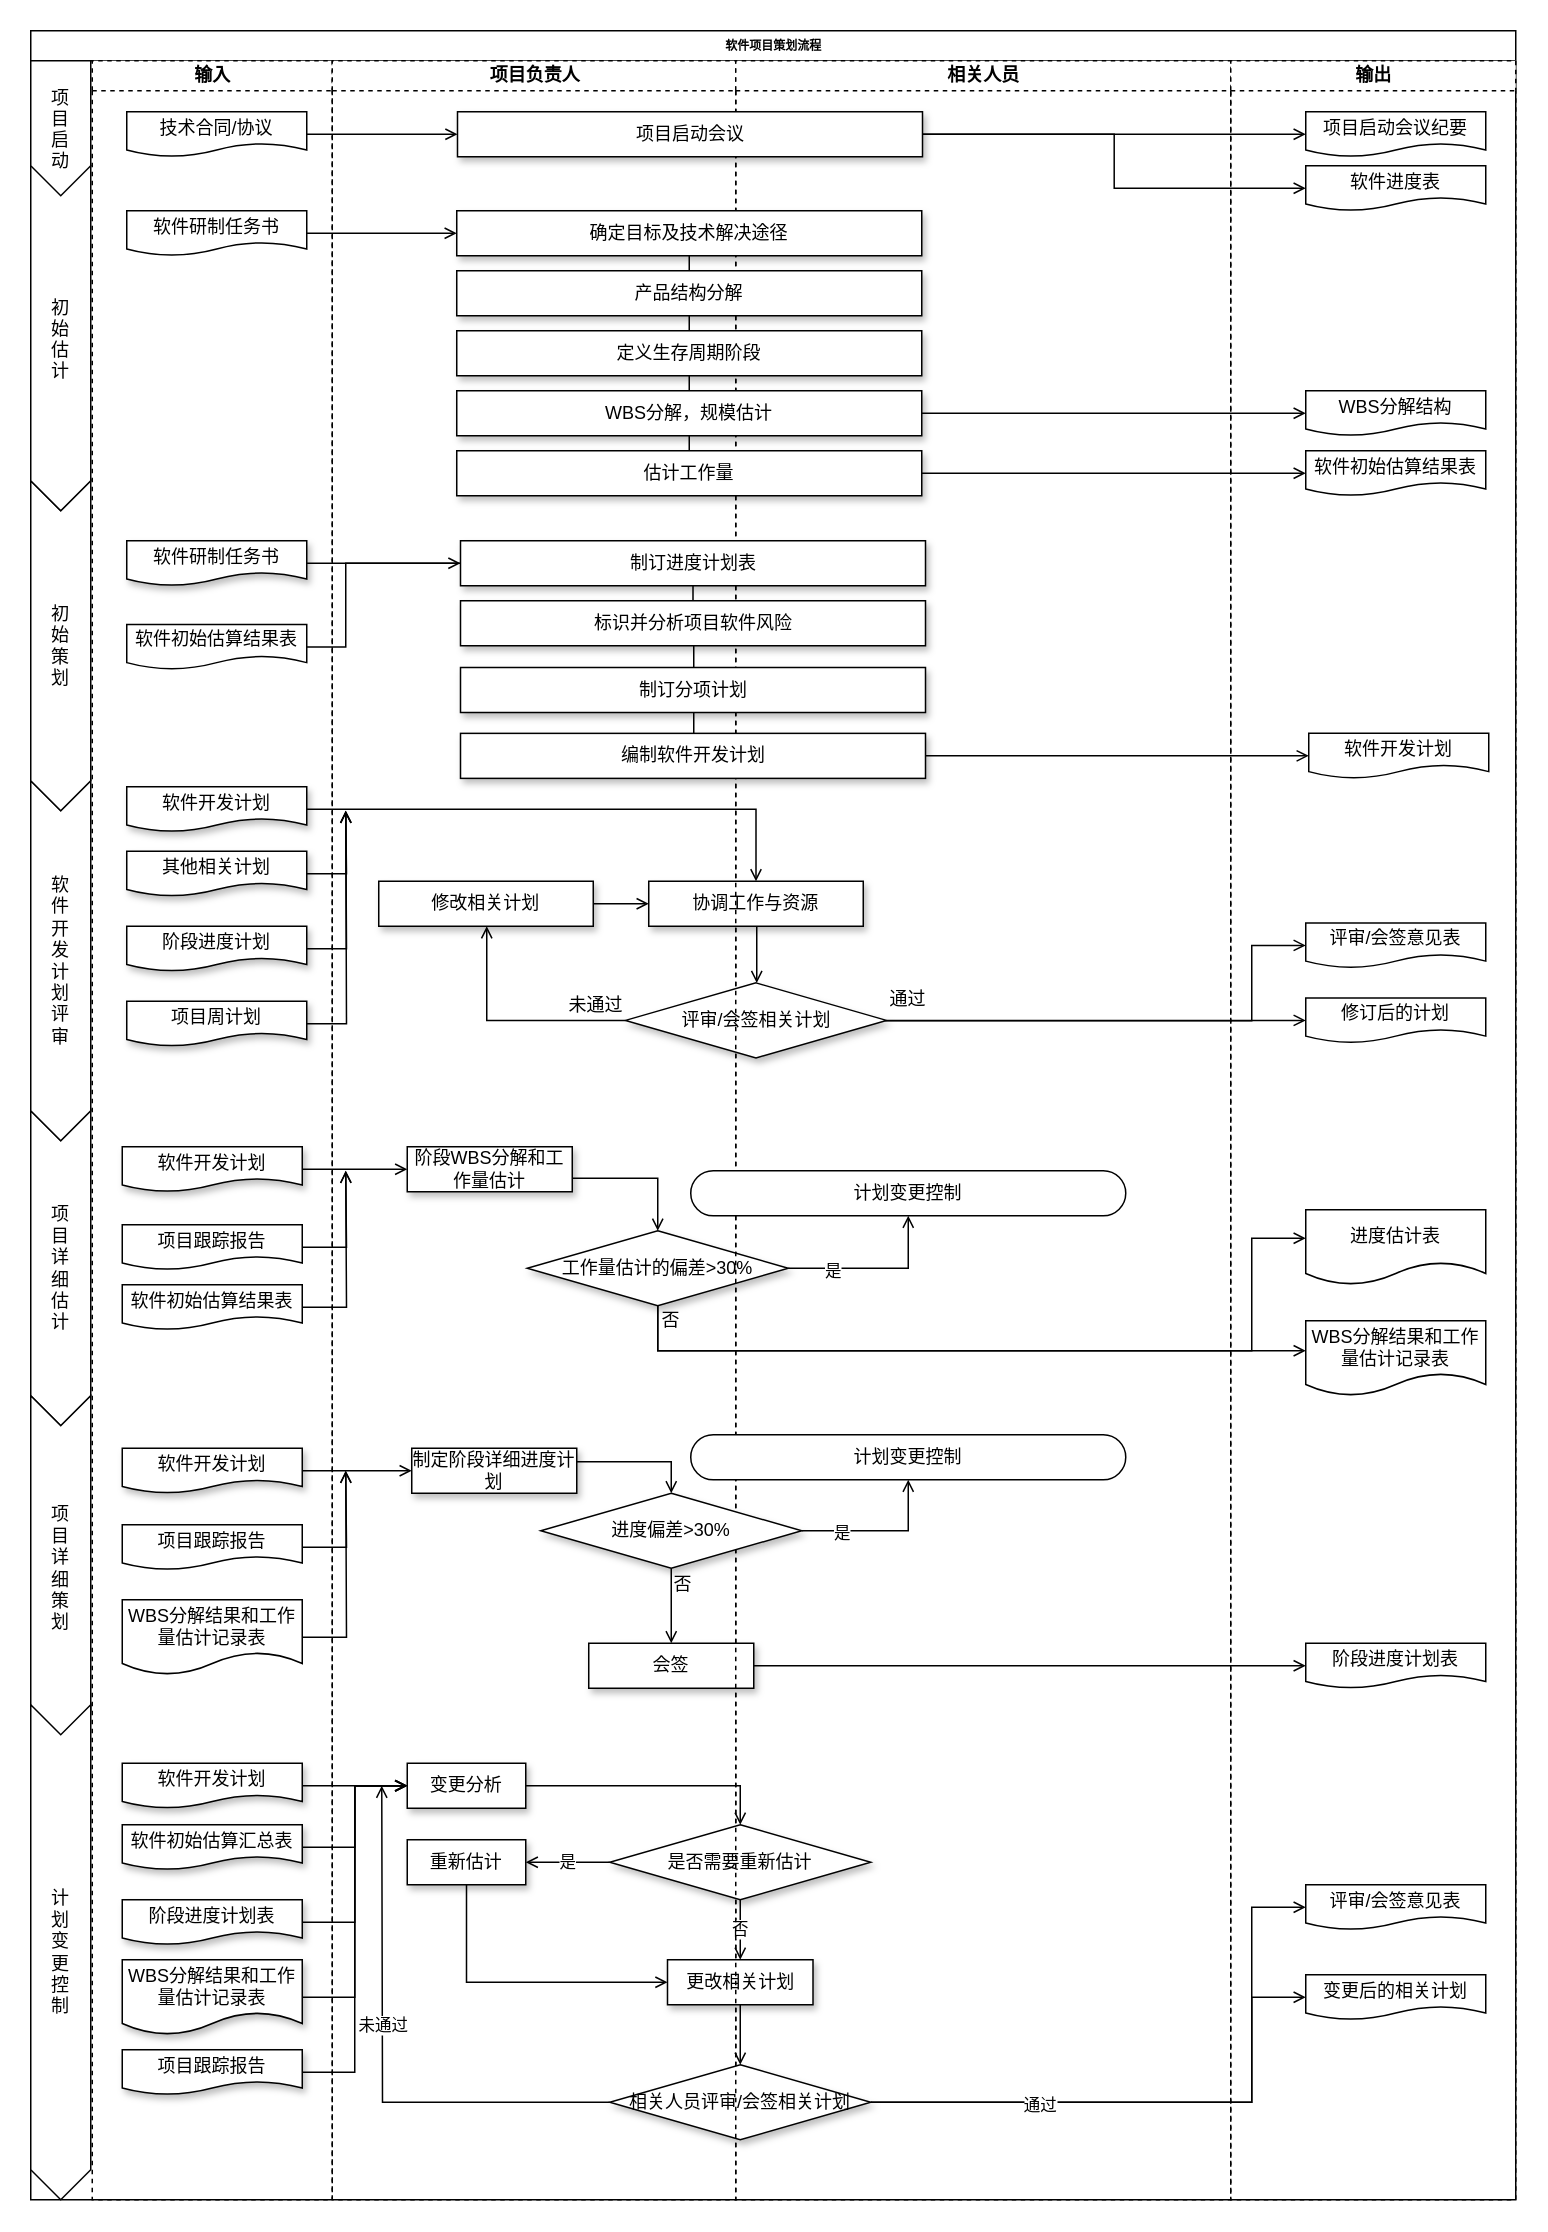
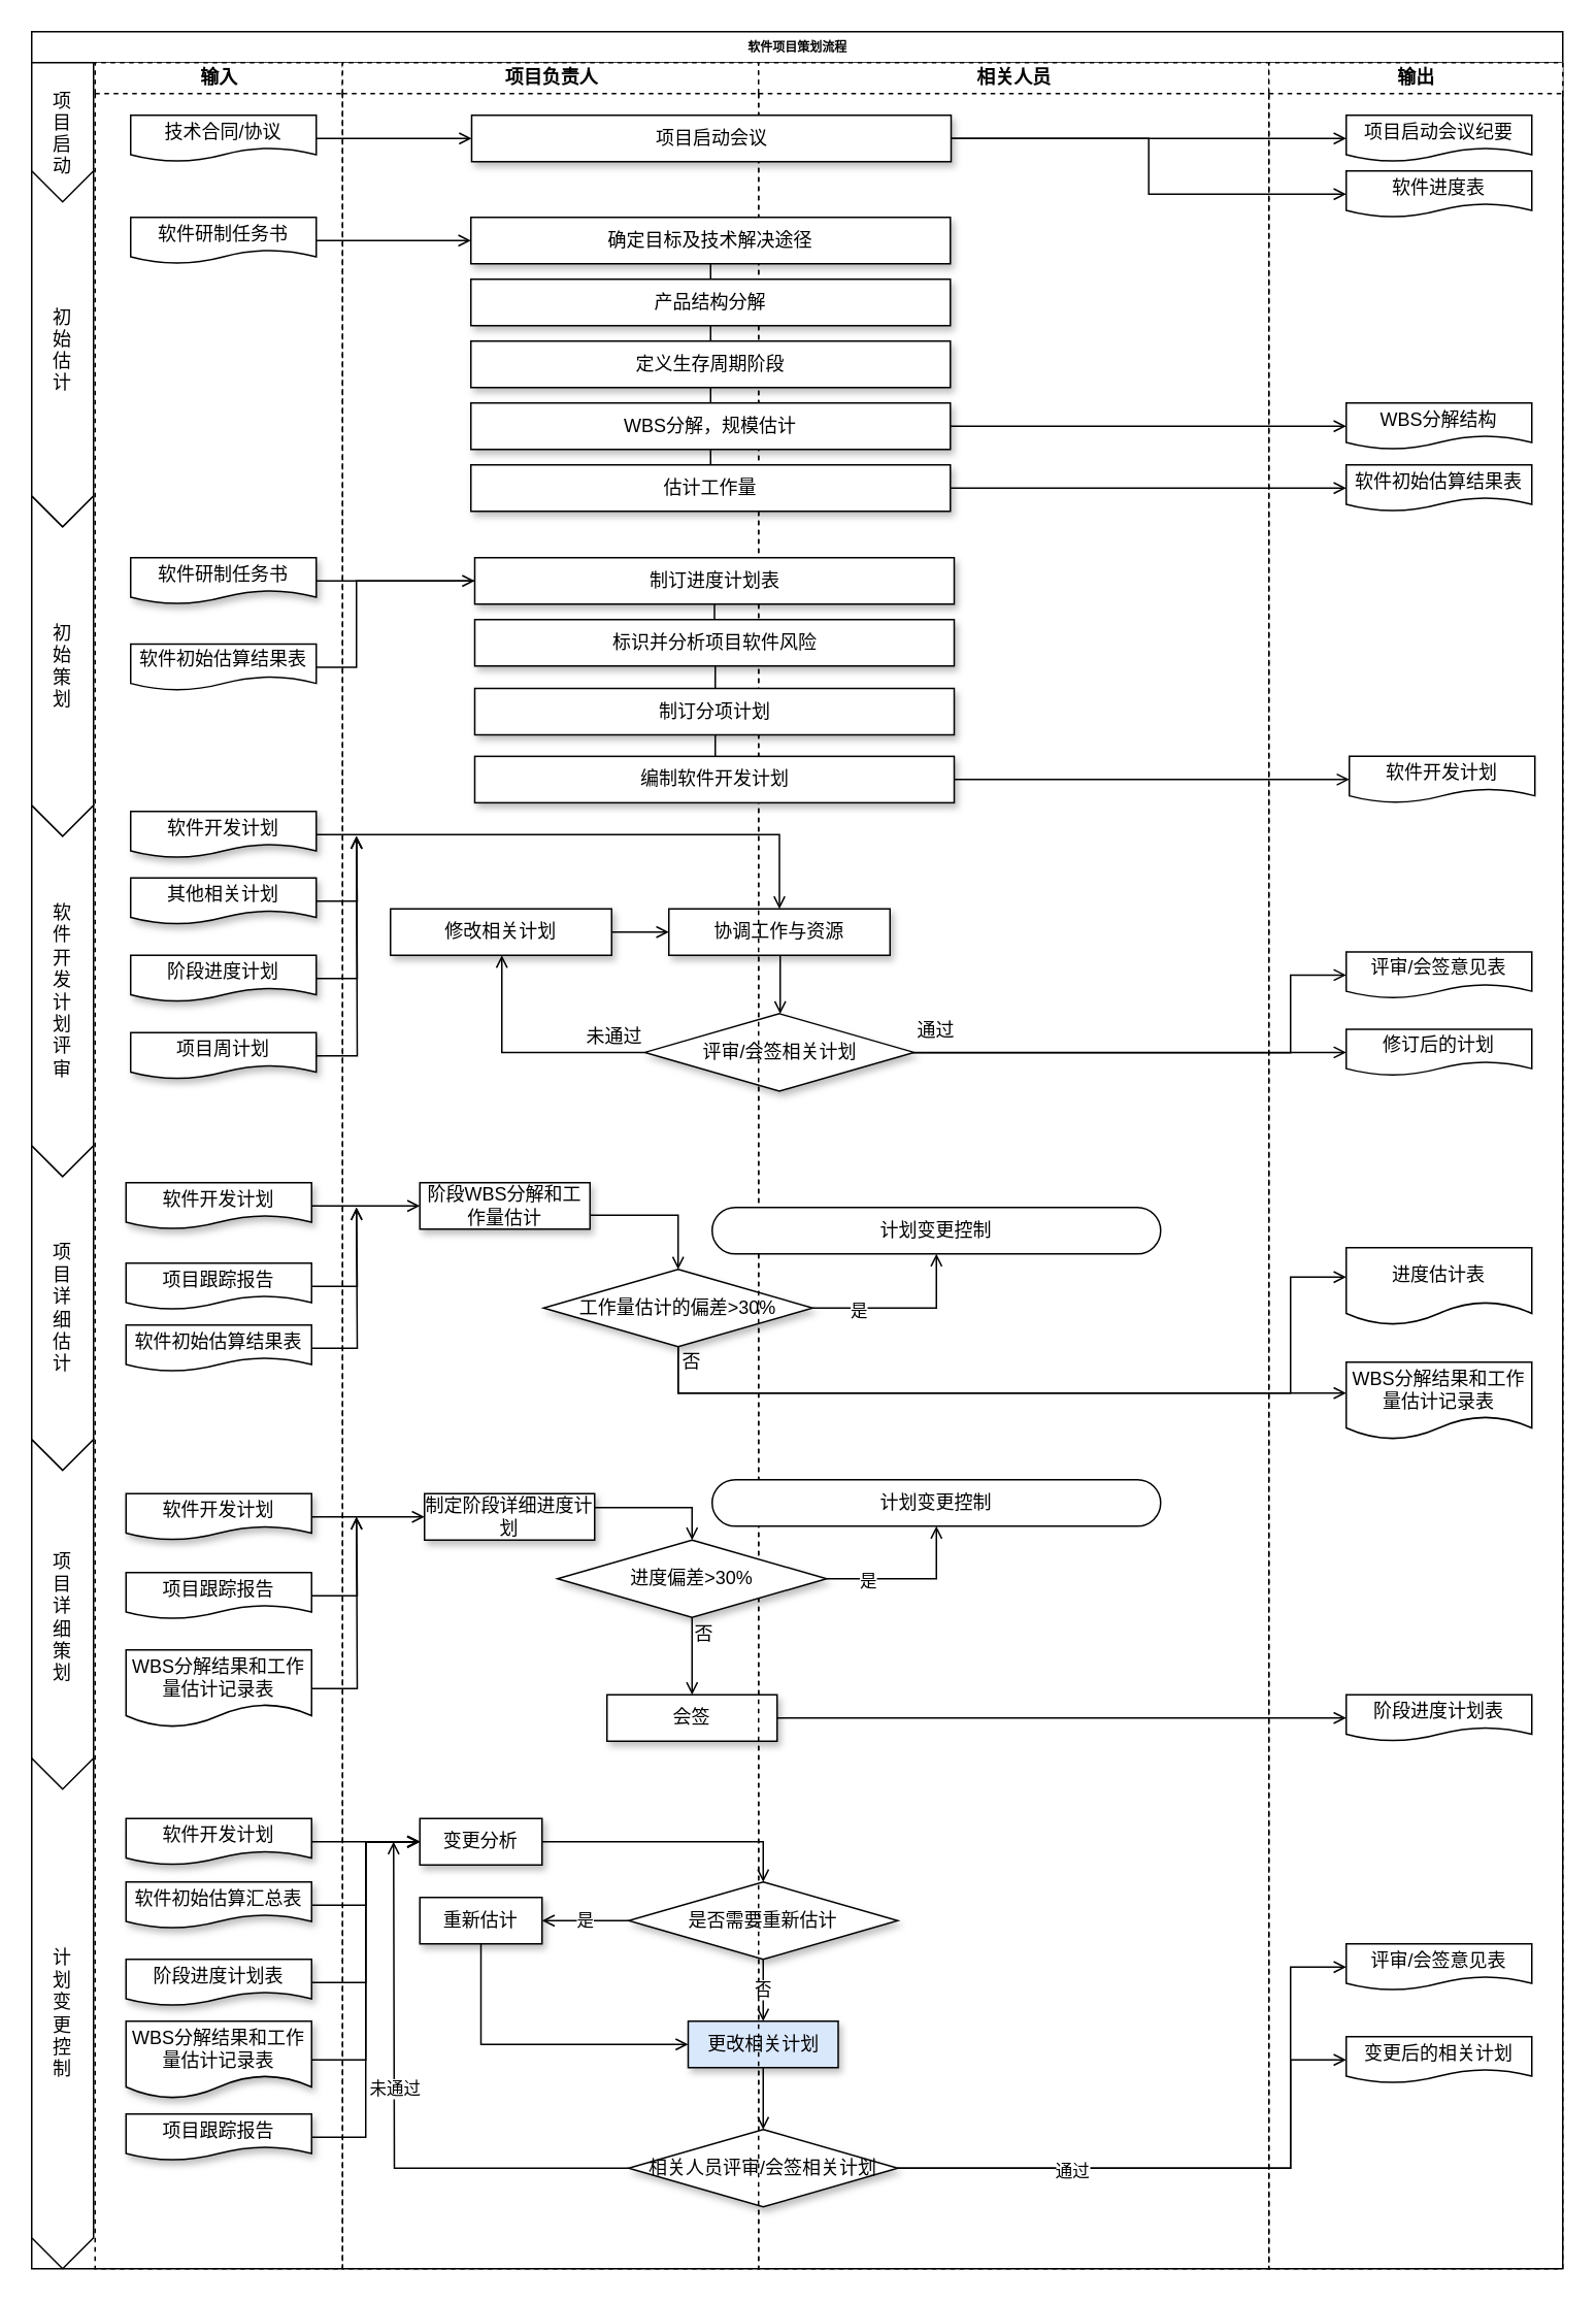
- <mxCell id="55" value="更改相关计划" style="rounded=0;whiteSpace=wrap;html=1;shadow=1;fontSize=12;" parent="38" vertex="1"><mxGeometry x="223.5" y="1266" width="97" height="30" as="geometry" /></mxCell>
+ <mxCell id="55" value="更改相关计划" style="rounded=0;whiteSpace=wrap;html=1;shadow=1;fontSize=12;fillColor=#dae8fc;" parent="38" vertex="1"><mxGeometry x="223.5" y="1266" width="97" height="30" as="geometry" /></mxCell>
